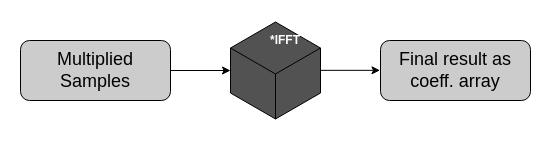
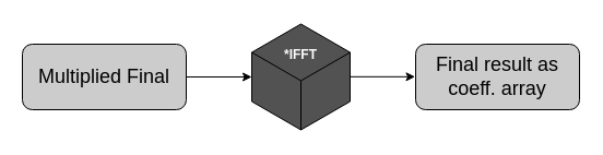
- <mxCell id="3" value="&lt;font color=&quot;#fcfcfc&quot;&gt;&lt;b&gt;*IFFT&lt;/b&gt;&lt;/font&gt;" style="text;html=1;strokeColor=none;fillColor=none;align=center;verticalAlign=middle;whiteSpace=wrap;rounded=0;" vertex="1" parent="1"><mxGeometry x="265" y="30" width="40" height="20" as="geometry" /></mxCell>
+ <mxCell id="3" value="&lt;font color=&quot;#fcfcfc&quot;&gt;&lt;b&gt;*IFFT&lt;/b&gt;&lt;/font&gt;" style="text;html=1;strokeColor=none;fillColor=none;align=center;verticalAlign=middle;whiteSpace=wrap;rounded=0;" vertex="1" parent="1"><mxGeometry x="255" y="40" width="40" height="20" as="geometry" /></mxCell>
- <mxCell id="6" value="&lt;span style=&quot;font-size: 18px&quot;&gt;Multiplied Samples&lt;/span&gt;" style="text;html=1;strokeColor=none;fillColor=none;align=center;verticalAlign=middle;whiteSpace=wrap;rounded=0;" vertex="1" parent="1"><mxGeometry x="20" y="60" width="150" height="20" as="geometry" /></mxCell>
+ <mxCell id="6" value="&lt;span style=&quot;font-size: 18px&quot;&gt;Multiplied Final&lt;/span&gt;" style="text;html=1;strokeColor=none;fillColor=none;align=center;verticalAlign=middle;whiteSpace=wrap;rounded=0;" vertex="1" parent="1"><mxGeometry x="20" y="60" width="150" height="20" as="geometry" /></mxCell>
